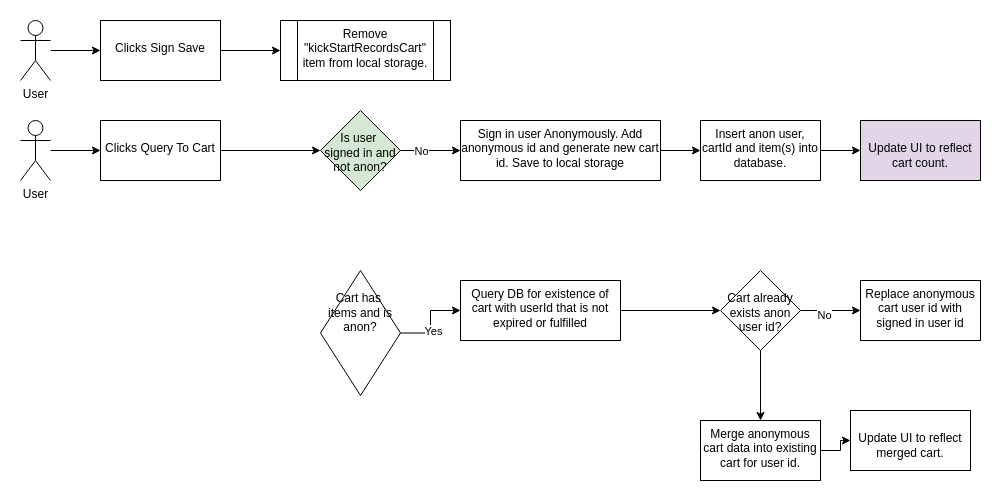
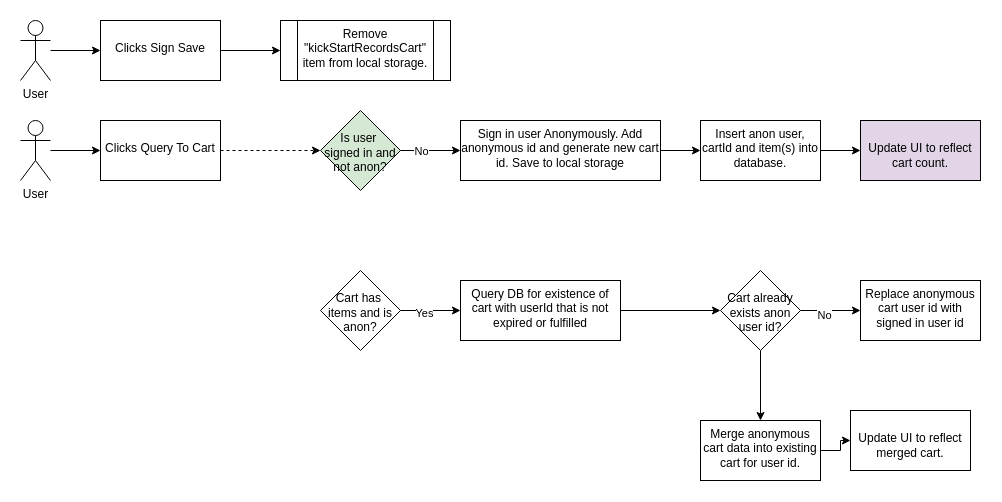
- <mxCell id="9" value="" style="edgeStyle=orthogonalEdgeStyle;rounded=0;orthogonalLoop=1;jettySize=auto;html=1;" edge="1" parent="1" source="10" target="13"><mxGeometry relative="1" as="geometry" /></mxCell>
+ <mxCell id="9" value="" style="edgeStyle=orthogonalEdgeStyle;rounded=0;orthogonalLoop=1;jettySize=auto;html=1;dashed=1;" edge="1" parent="1" source="10" target="13"><mxGeometry relative="1" as="geometry" /></mxCell>
- <mxCell id="18" value="&lt;div&gt;&lt;br&gt;&lt;/div&gt;Cart has&amp;nbsp;&lt;div&gt;items and is anon?&lt;/div&gt;" style="rhombus;whiteSpace=wrap;html=1;verticalAlign=top;" vertex="1" parent="1"><mxGeometry x="320" y="270" width="80" height="125" as="geometry" /></mxCell>
+ <mxCell id="18" value="&lt;div&gt;&lt;br&gt;&lt;/div&gt;Cart has&amp;nbsp;&lt;div&gt;items and is anon?&lt;/div&gt;" style="rhombus;whiteSpace=wrap;html=1;verticalAlign=top;" vertex="1" parent="1"><mxGeometry x="320" y="270" width="80" height="80" as="geometry" /></mxCell>
